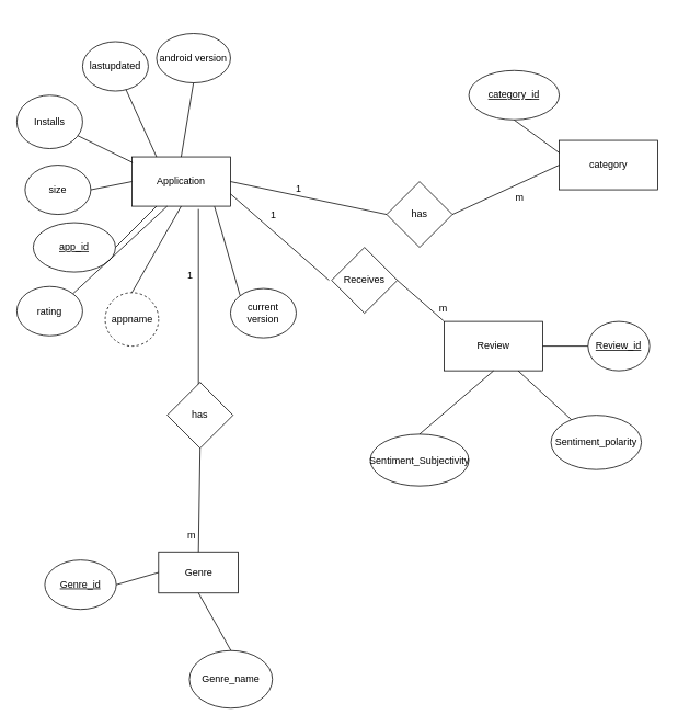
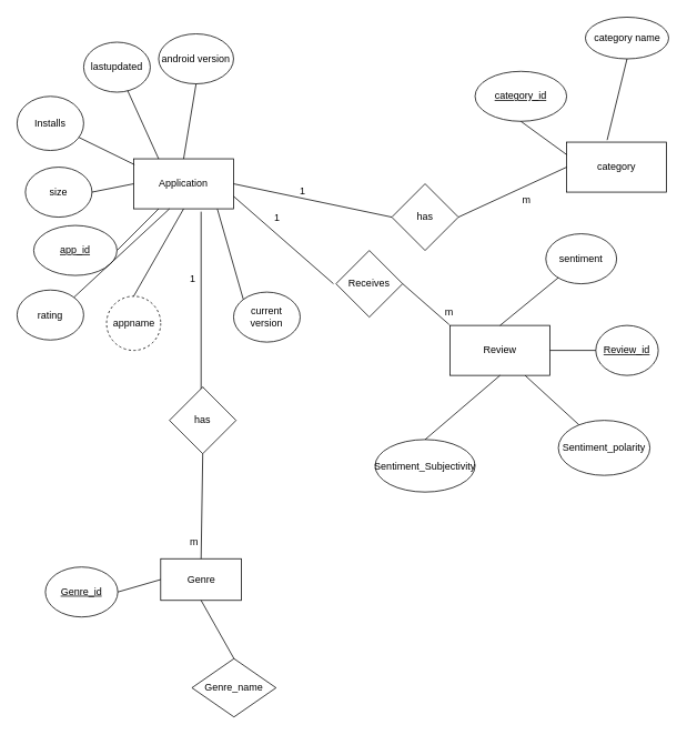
+ <mxCell id="25" value="category name" style="ellipse;whiteSpace=wrap;html=1;" vertex="1" parent="1"><mxGeometry x="702.5" y="20" width="100" height="50" as="geometry" /></mxCell>
+ <mxCell id="27" value="" style="endArrow=none;html=1;entryX=0.5;entryY=1;entryDx=0;entryDy=0;exitX=0.405;exitY=-0.041;exitDx=0;exitDy=0;exitPerimeter=0;" edge="1" parent="1" source="7" target="25"><mxGeometry width="50" height="50" relative="1" as="geometry"><mxPoint x="530" y="250" as="sourcePoint" /><mxPoint x="690" y="100" as="targetPoint" /></mxGeometry></mxCell>
+ <mxCell id="31" value="sentiment" style="ellipse;whiteSpace=wrap;html=1;" vertex="1" parent="1"><mxGeometry x="655" y="280" width="85" height="60" as="geometry" /></mxCell>
+ <mxCell id="29" value="" style="endArrow=none;html=1;entryX=0.5;entryY=0;entryDx=0;entryDy=0;" edge="1" parent="1" source="31" target="28"><mxGeometry width="50" height="50" relative="1" as="geometry"><mxPoint x="20" y="510" as="sourcePoint" /><mxPoint x="70" y="460" as="targetPoint" /></mxGeometry></mxCell>
- <mxCell id="44" value="Genre_name" style="ellipse;whiteSpace=wrap;html=1;" vertex="1" parent="1"><mxGeometry x="230" y="790" width="101" height="70" as="geometry" /></mxCell>
+ <mxCell id="44" value="Genre_name" style="rhombus;whiteSpace=wrap;html=1;" vertex="1" parent="1"><mxGeometry x="230" y="790" width="101" height="70" as="geometry" /></mxCell>
